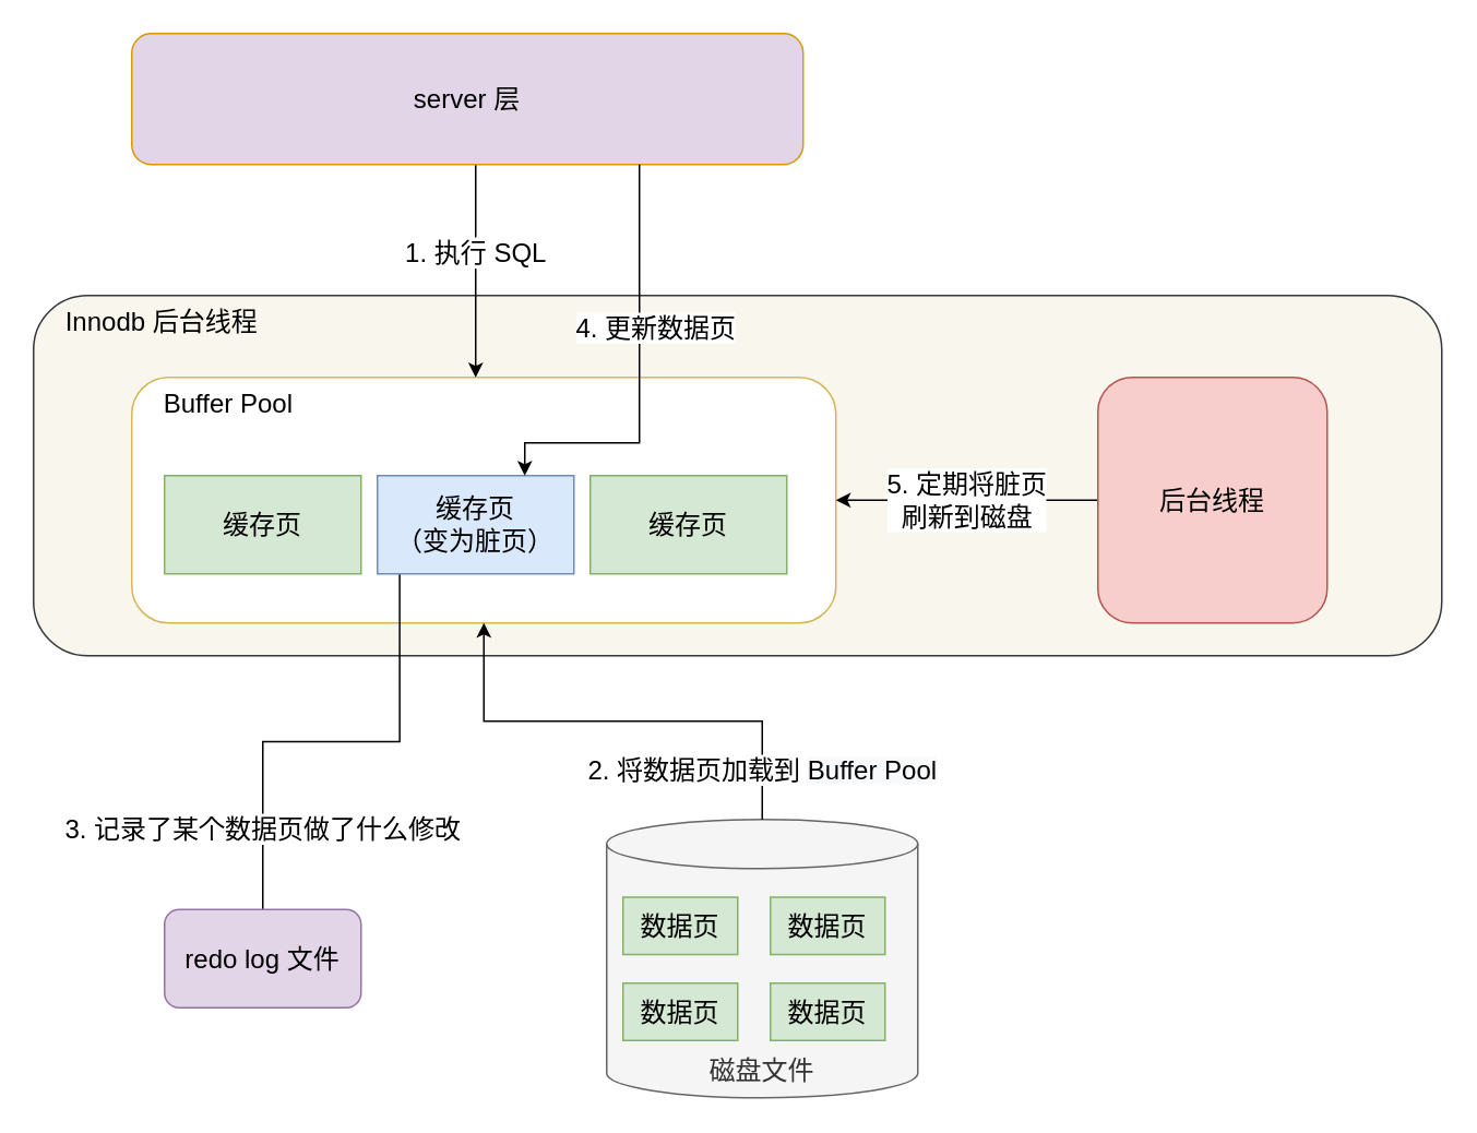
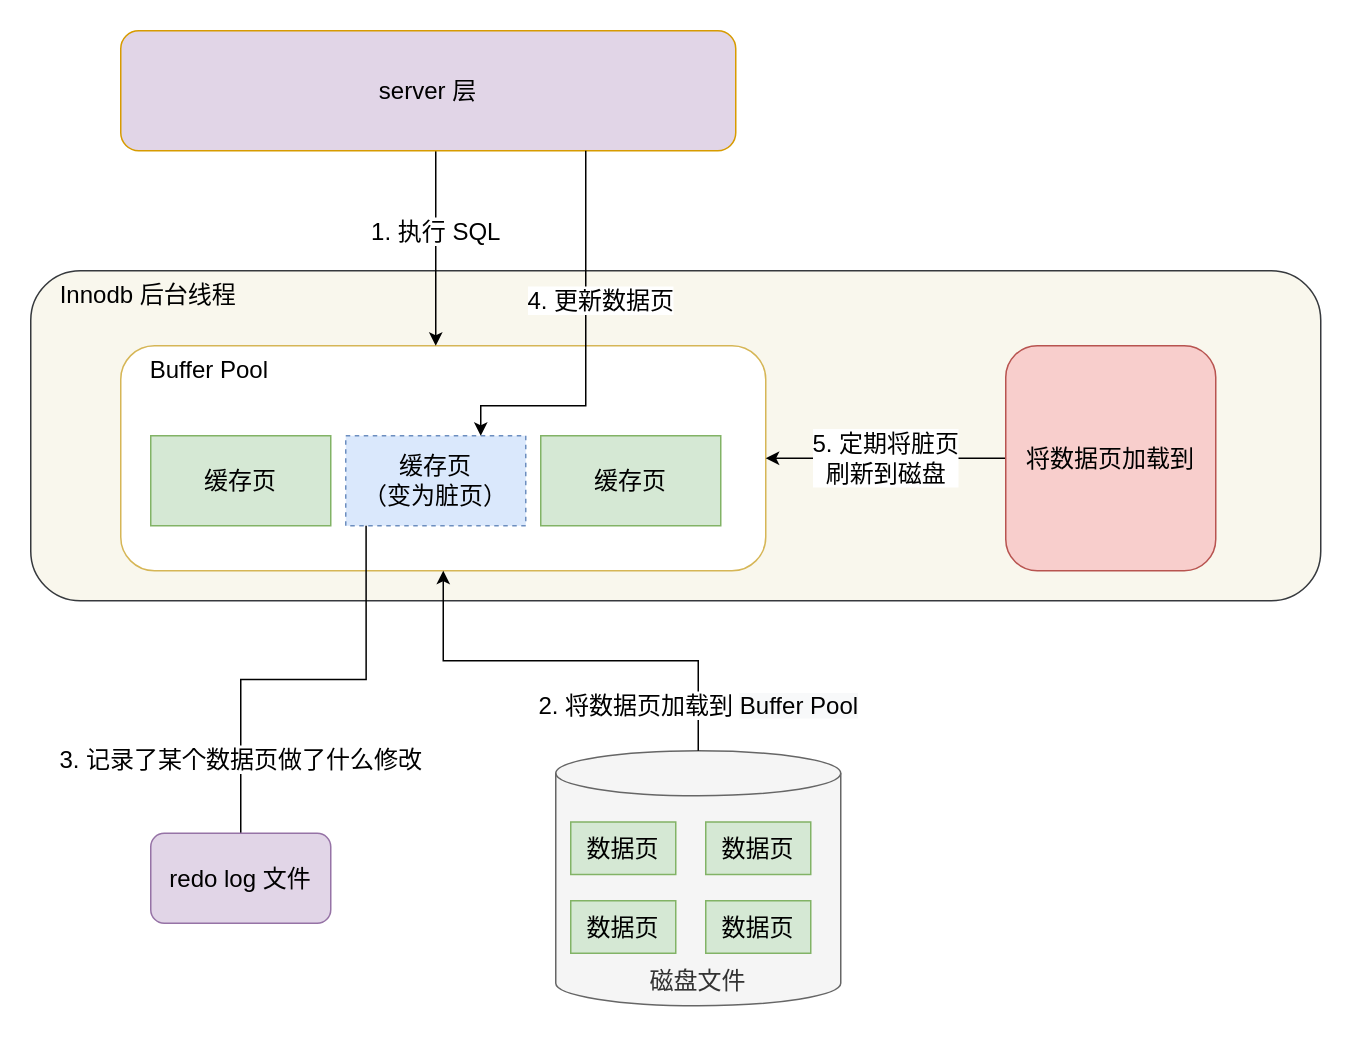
- <mxCell id="18" value="后台线程" style="rounded=1;whiteSpace=wrap;html=1;fontSize=16;fillColor=#f8cecc;strokeColor=#b85450;" vertex="1" parent="1"><mxGeometry x="670" y="230" width="140" height="150" as="geometry" /></mxCell>
+ <mxCell id="18" value="将数据页加载到" style="rounded=1;whiteSpace=wrap;html=1;fontSize=16;fillColor=#f8cecc;strokeColor=#b85450;" vertex="1" parent="1"><mxGeometry x="670" y="230" width="140" height="150" as="geometry" /></mxCell>
- <mxCell id="8" value="缓存页&lt;br&gt;（变为脏页）" style="rounded=0;whiteSpace=wrap;html=1;fontSize=16;verticalAlign=middle;horizontal=1;fillColor=#dae8fc;strokeColor=#6c8ebf;" vertex="1" parent="1"><mxGeometry x="230" y="290" width="120" height="60" as="geometry" /></mxCell>
+ <mxCell id="8" value="缓存页&lt;br&gt;（变为脏页）" style="rounded=0;whiteSpace=wrap;html=1;fontSize=16;verticalAlign=middle;horizontal=1;fillColor=#dae8fc;strokeColor=#6c8ebf;dashed=1;" vertex="1" parent="1"><mxGeometry x="230" y="290" width="120" height="60" as="geometry" /></mxCell>
